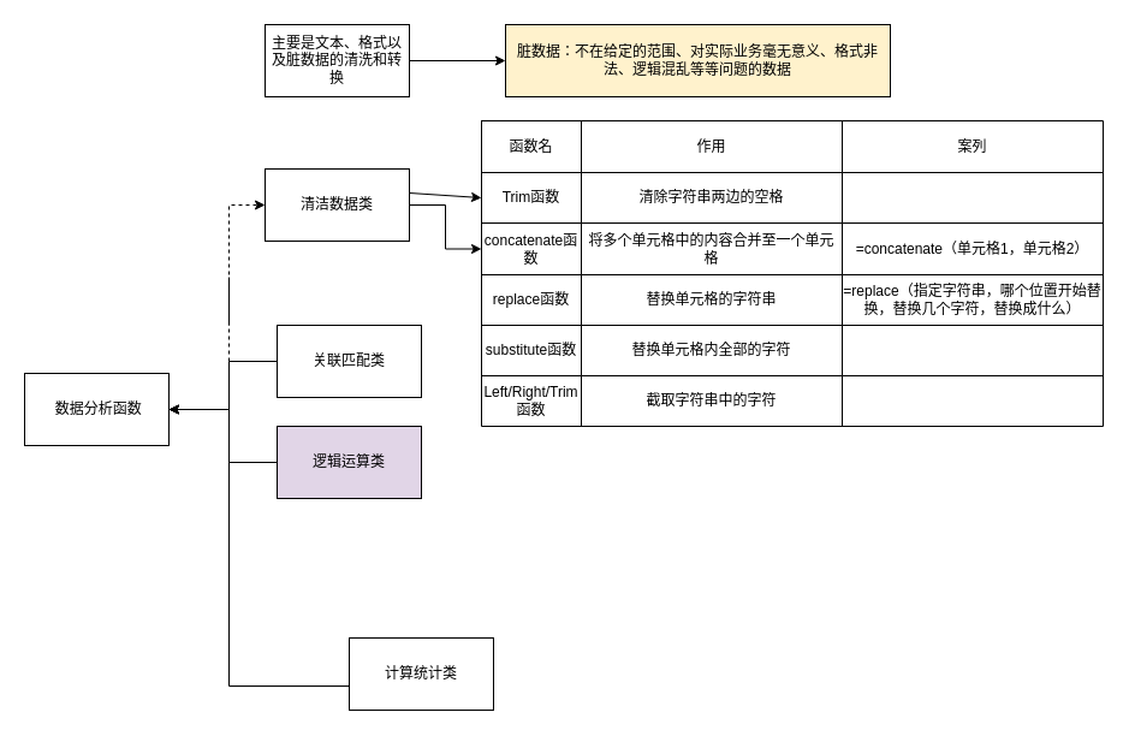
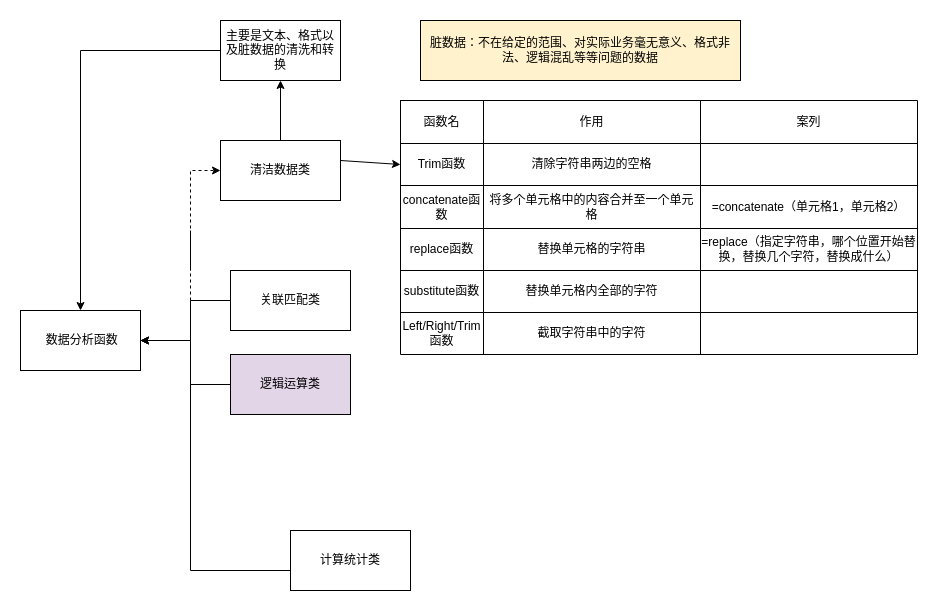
- <mxCell id="13" value="" style="edgeStyle=orthogonalEdgeStyle;rounded=0;orthogonalLoop=1;jettySize=auto;html=1;" edge="1" parent="1" source="14" target="15"><mxGeometry relative="1" as="geometry" /></mxCell>
+ <mxCell id="13" value="" style="edgeStyle=orthogonalEdgeStyle;rounded=0;orthogonalLoop=1;jettySize=auto;html=1;" edge="1" parent="1" source="14" target="3"><mxGeometry relative="1" as="geometry" /></mxCell>
- <mxCell id="4" value="" style="edgeStyle=orthogonalEdgeStyle;rounded=0;orthogonalLoop=1;jettySize=auto;html=1;" edge="1" parent="1" source="5" target="26"><mxGeometry relative="1" as="geometry" /></mxCell>
+ <mxCell id="4" value="" style="edgeStyle=orthogonalEdgeStyle;rounded=0;orthogonalLoop=1;jettySize=auto;html=1;" edge="1" parent="1" source="5" target="14"><mxGeometry relative="1" as="geometry" /></mxCell>
